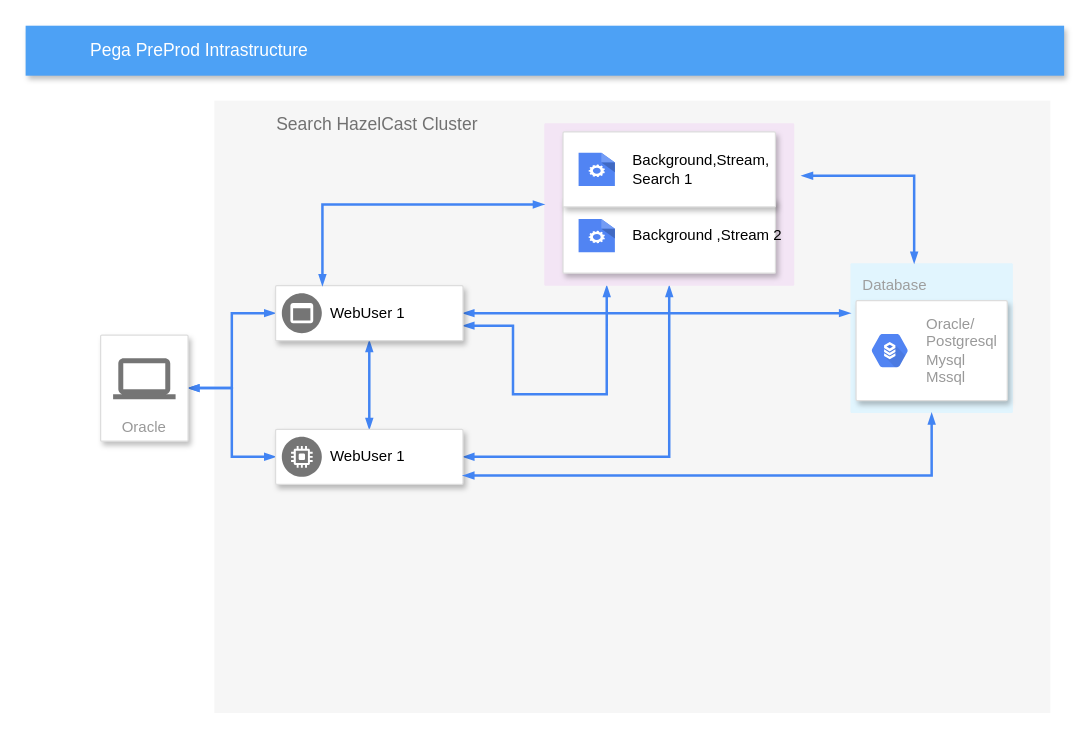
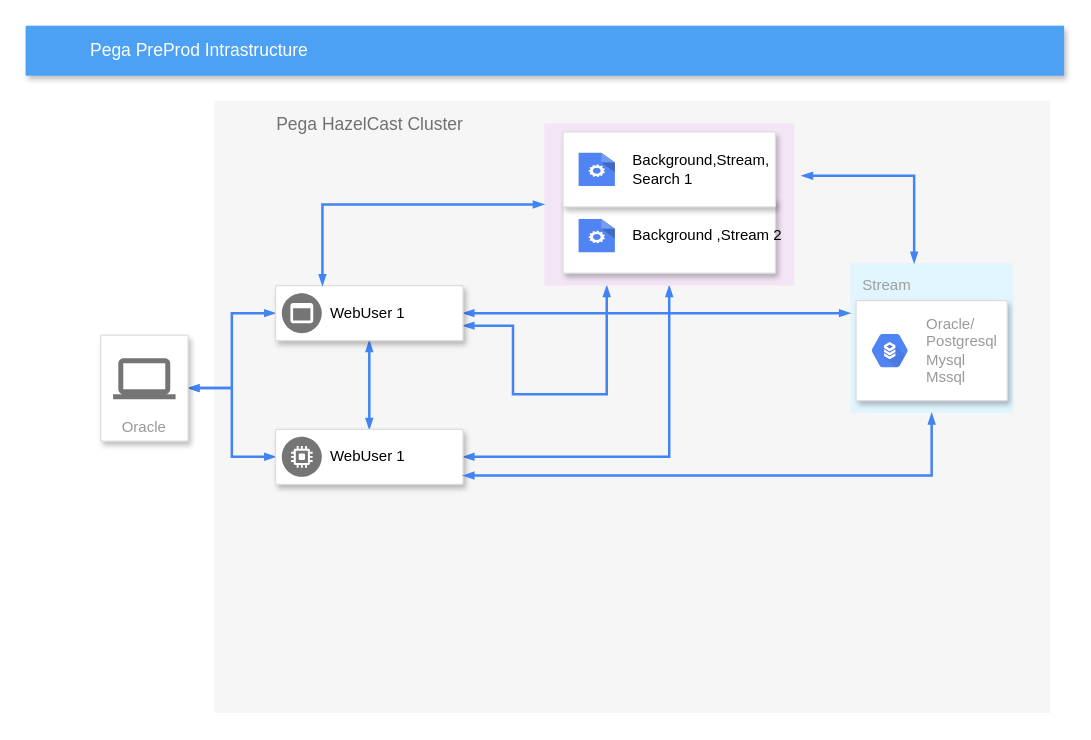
- <mxCell id="2" value="Search HazelCast Cluster" style="fillColor=#F6F6F6;strokeColor=none;shadow=0;gradientColor=none;fontSize=14;align=left;spacing=10;fontColor=#717171;9E9E9E;verticalAlign=top;spacingTop=-4;fontStyle=0;spacingLeft=40;html=1;" parent="1" vertex="1"><mxGeometry x="171" y="80" width="669" height="490" as="geometry" /></mxCell>
+ <mxCell id="2" value="Pega HazelCast Cluster" style="fillColor=#F6F6F6;strokeColor=none;shadow=0;gradientColor=none;fontSize=14;align=left;spacing=10;fontColor=#717171;9E9E9E;verticalAlign=top;spacingTop=-4;fontStyle=0;spacingLeft=40;html=1;" parent="1" vertex="1"><mxGeometry x="171" y="80" width="669" height="490" as="geometry" /></mxCell>
- <mxCell id="3" value="Database" style="rounded=1;absoluteArcSize=1;arcSize=2;html=1;strokeColor=none;gradientColor=none;shadow=0;dashed=0;strokeColor=none;fontSize=12;fontColor=#9E9E9E;align=left;verticalAlign=top;spacing=10;spacingTop=-4;fillColor=#E1F5FE;" parent="1" vertex="1"><mxGeometry x="680" y="210" width="130" height="120" as="geometry" /></mxCell>
+ <mxCell id="3" value="Stream" style="rounded=1;absoluteArcSize=1;arcSize=2;html=1;strokeColor=none;gradientColor=none;shadow=0;dashed=0;strokeColor=none;fontSize=12;fontColor=#9E9E9E;align=left;verticalAlign=top;spacing=10;spacingTop=-4;fillColor=#E1F5FE;" parent="1" vertex="1"><mxGeometry x="680" y="210" width="130" height="120" as="geometry" /></mxCell>
